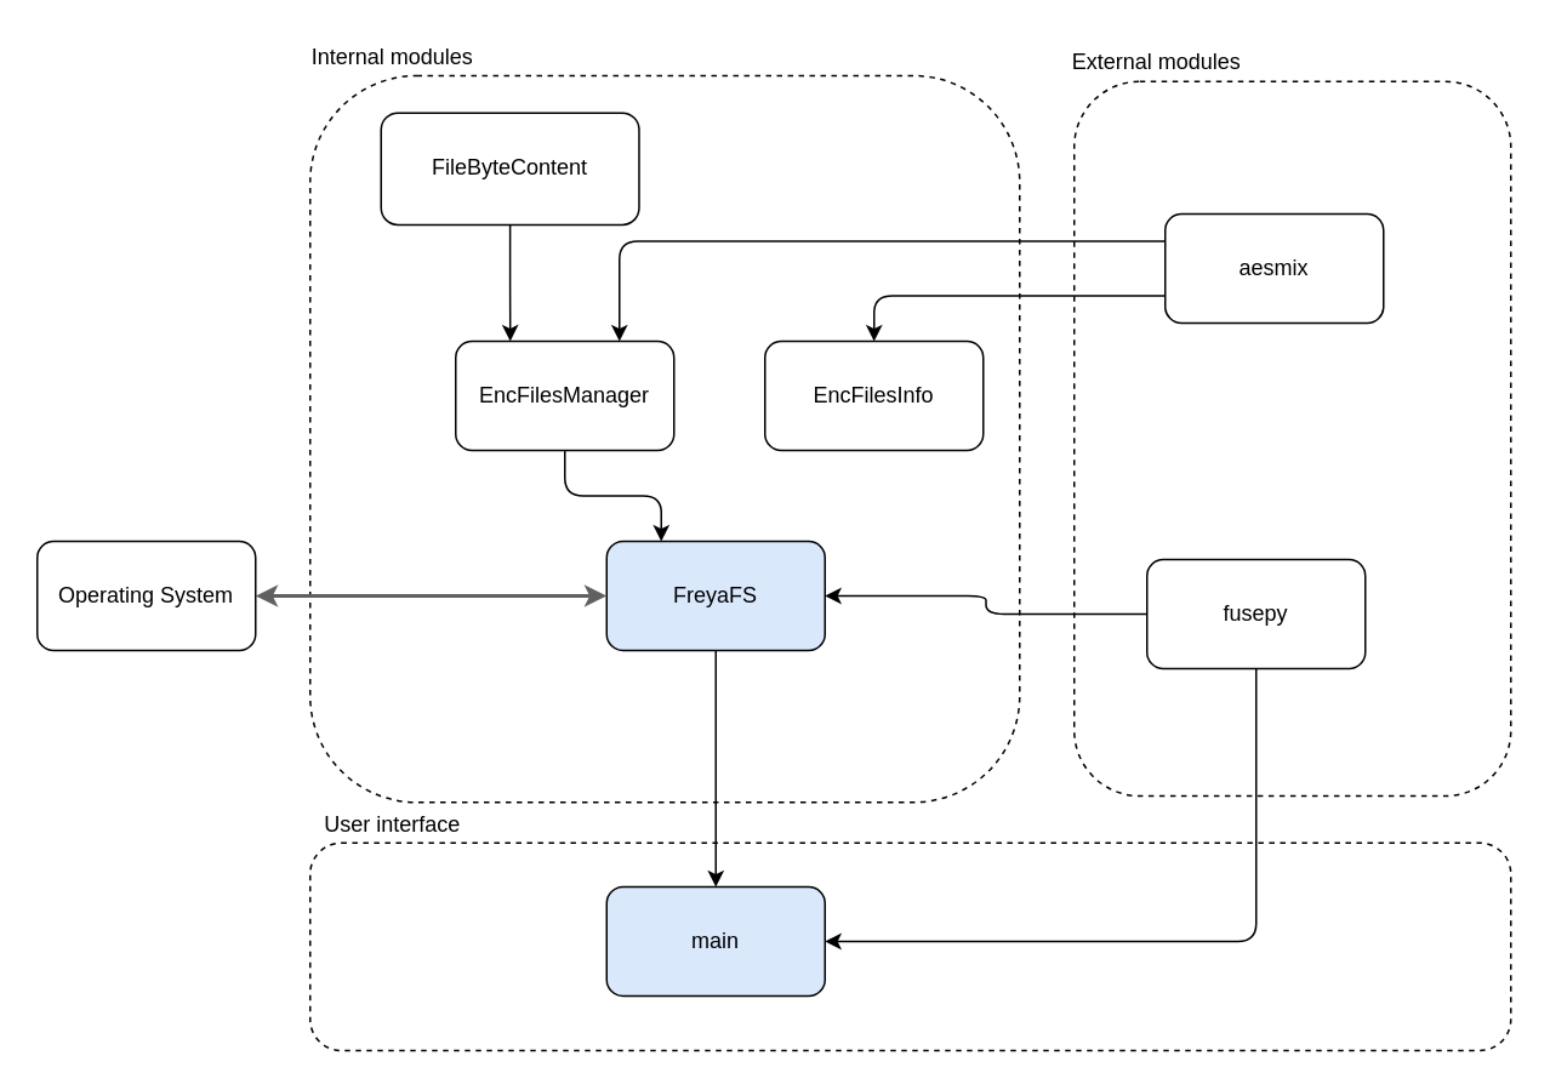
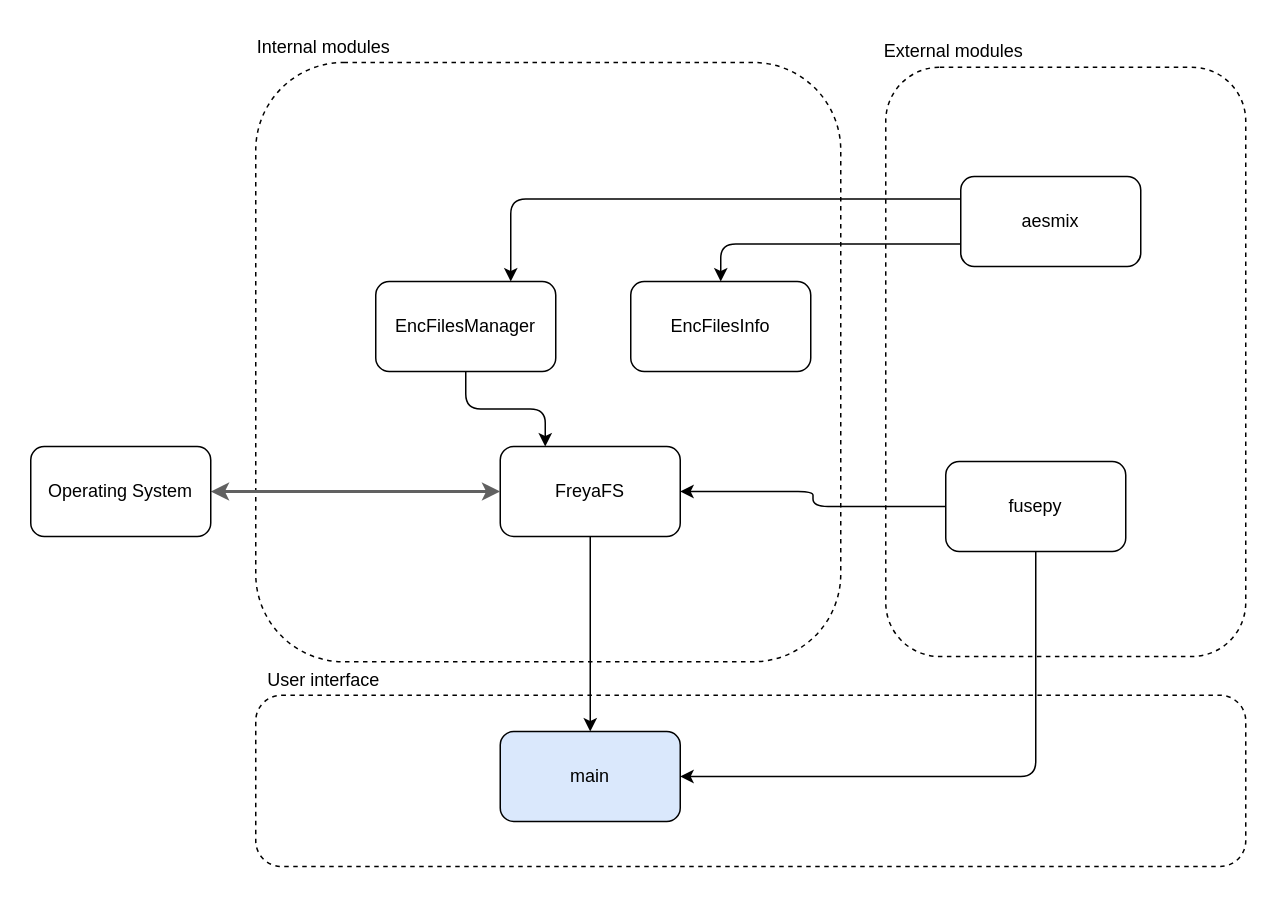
- <mxCell id="11" value="FileByteContent" style="rounded=1;whiteSpace=wrap;html=1;" parent="8" vertex="1"><mxGeometry x="38.996" y="40.976" width="141.818" height="61.463" as="geometry" /></mxCell>
- <mxCell id="25" style="edgeStyle=orthogonalEdgeStyle;rounded=0;orthogonalLoop=1;jettySize=auto;html=1;exitX=0.5;exitY=1;exitDx=0;exitDy=0;entryX=0.25;entryY=0;entryDx=0;entryDy=0;" parent="1" source="11" target="15" edge="1"><mxGeometry relative="1" as="geometry" /></mxCell>
- <mxCell id="13" value="FreyaFS" style="rounded=1;whiteSpace=wrap;html=1;fillColor=#dae8fc;" parent="1" vertex="1"><mxGeometry x="333" y="297" width="120" height="60" as="geometry" /></mxCell>
+ <mxCell id="13" value="FreyaFS" style="rounded=1;whiteSpace=wrap;html=1;" parent="1" vertex="1"><mxGeometry x="333" y="297" width="120" height="60" as="geometry" /></mxCell>
